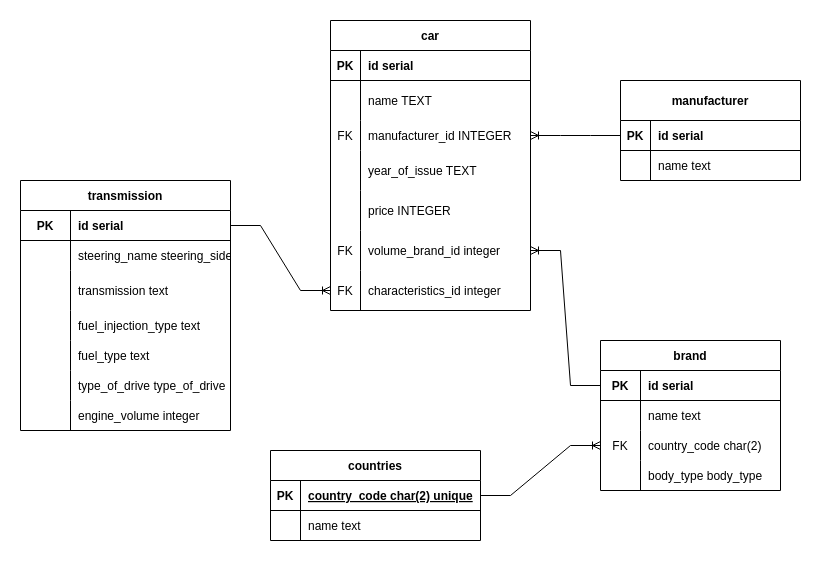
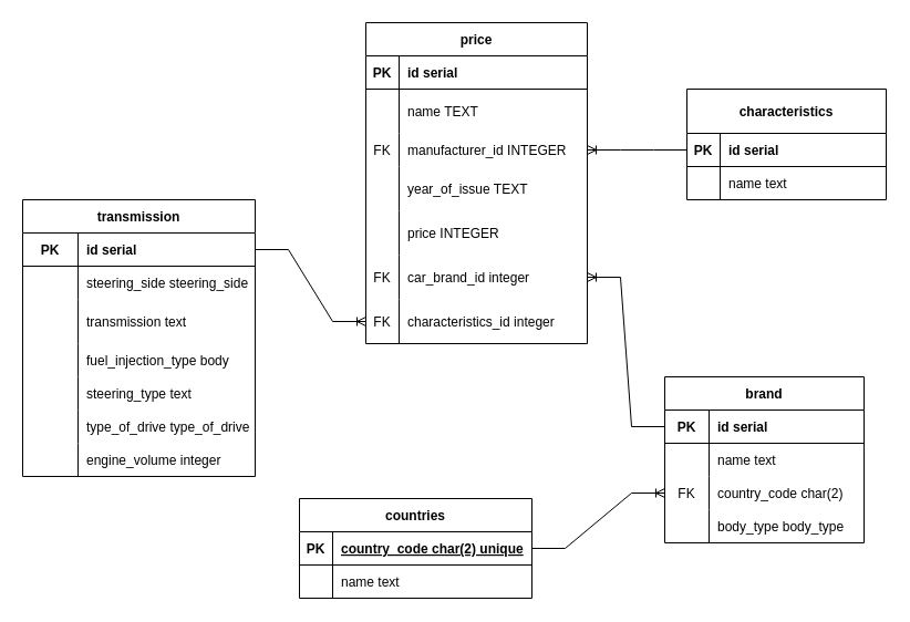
- <mxCell id="2" value="car" style="shape=table;startSize=30;container=1;collapsible=1;childLayout=tableLayout;fixedRows=1;rowLines=0;fontStyle=1;align=center;resizeLast=1;" parent="1" vertex="1"><mxGeometry x="330" y="20" width="200" height="290" as="geometry" /></mxCell>
+ <mxCell id="2" value="price" style="shape=table;startSize=30;container=1;collapsible=1;childLayout=tableLayout;fixedRows=1;rowLines=0;fontStyle=1;align=center;resizeLast=1;" parent="1" vertex="1"><mxGeometry x="330" y="20" width="200" height="290" as="geometry" /></mxCell>
- <mxCell id="69" value="manufacturer" style="shape=table;startSize=40;container=1;collapsible=1;childLayout=tableLayout;fixedRows=1;rowLines=0;fontStyle=1;align=center;resizeLast=1;" parent="1" vertex="1"><mxGeometry x="620" y="80" width="180" height="100" as="geometry" /></mxCell>
+ <mxCell id="69" value="characteristics" style="shape=table;startSize=40;container=1;collapsible=1;childLayout=tableLayout;fixedRows=1;rowLines=0;fontStyle=1;align=center;resizeLast=1;" parent="1" vertex="1"><mxGeometry x="620" y="80" width="180" height="100" as="geometry" /></mxCell>
- <mxCell id="20" value="volume_brand_id integer" style="shape=partialRectangle;connectable=0;fillColor=none;top=0;left=0;bottom=0;right=0;align=left;spacingLeft=6;overflow=hidden;" parent="18" vertex="1"><mxGeometry x="30" width="170" height="40" as="geometry"><mxRectangle width="170" height="40" as="alternateBounds" /></mxGeometry></mxCell>
+ <mxCell id="20" value="car_brand_id integer" style="shape=partialRectangle;connectable=0;fillColor=none;top=0;left=0;bottom=0;right=0;align=left;spacingLeft=6;overflow=hidden;" parent="18" vertex="1"><mxGeometry x="30" width="170" height="40" as="geometry"><mxRectangle width="170" height="40" as="alternateBounds" /></mxGeometry></mxCell>
- <mxCell id="32" value="steering_name steering_side" style="shape=partialRectangle;connectable=0;fillColor=none;top=0;left=0;bottom=0;right=0;align=left;spacingLeft=6;overflow=hidden;" parent="30" vertex="1"><mxGeometry x="50" width="160" height="30" as="geometry"><mxRectangle width="160" height="30" as="alternateBounds" /></mxGeometry></mxCell>
+ <mxCell id="32" value="steering_side steering_side" style="shape=partialRectangle;connectable=0;fillColor=none;top=0;left=0;bottom=0;right=0;align=left;spacingLeft=6;overflow=hidden;" parent="30" vertex="1"><mxGeometry x="50" width="160" height="30" as="geometry"><mxRectangle width="160" height="30" as="alternateBounds" /></mxGeometry></mxCell>
- <mxCell id="38" value="fuel_injection_type text" style="shape=partialRectangle;connectable=0;fillColor=none;top=0;left=0;bottom=0;right=0;align=left;spacingLeft=6;overflow=hidden;" parent="36" vertex="1"><mxGeometry x="50" width="160" height="30" as="geometry"><mxRectangle width="160" height="30" as="alternateBounds" /></mxGeometry></mxCell>
+ <mxCell id="38" value="fuel_injection_type body" style="shape=partialRectangle;connectable=0;fillColor=none;top=0;left=0;bottom=0;right=0;align=left;spacingLeft=6;overflow=hidden;" parent="36" vertex="1"><mxGeometry x="50" width="160" height="30" as="geometry"><mxRectangle width="160" height="30" as="alternateBounds" /></mxGeometry></mxCell>
- <mxCell id="41" value="fuel_type text" style="shape=partialRectangle;connectable=0;fillColor=none;top=0;left=0;bottom=0;right=0;align=left;spacingLeft=6;overflow=hidden;" parent="39" vertex="1"><mxGeometry x="50" width="160" height="30" as="geometry"><mxRectangle width="160" height="30" as="alternateBounds" /></mxGeometry></mxCell>
+ <mxCell id="41" value="steering_type text" style="shape=partialRectangle;connectable=0;fillColor=none;top=0;left=0;bottom=0;right=0;align=left;spacingLeft=6;overflow=hidden;" parent="39" vertex="1"><mxGeometry x="50" width="160" height="30" as="geometry"><mxRectangle width="160" height="30" as="alternateBounds" /></mxGeometry></mxCell>
